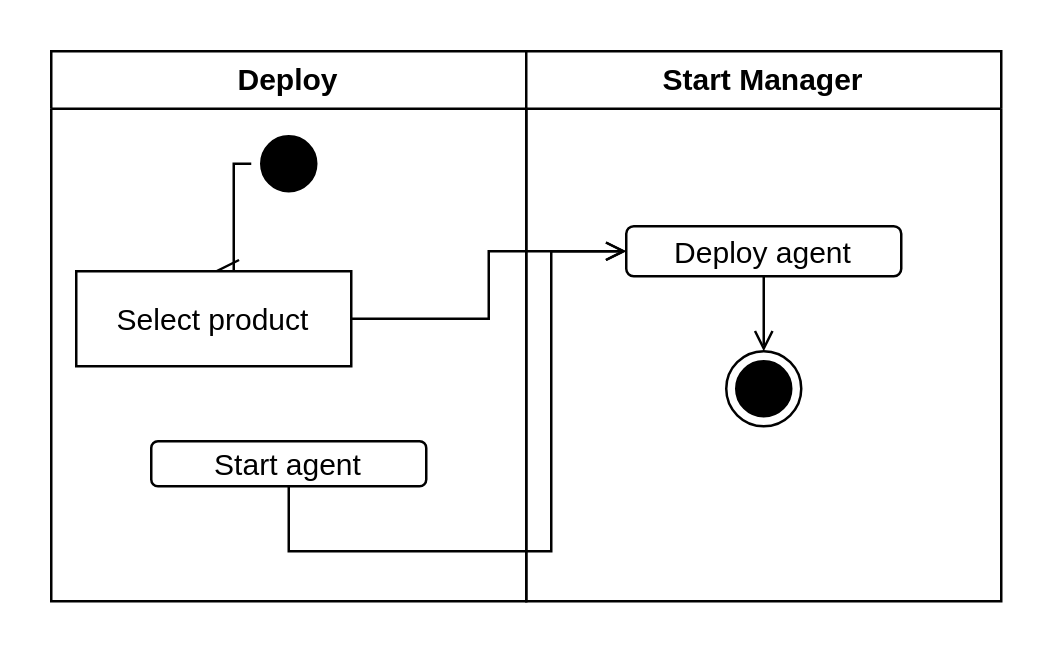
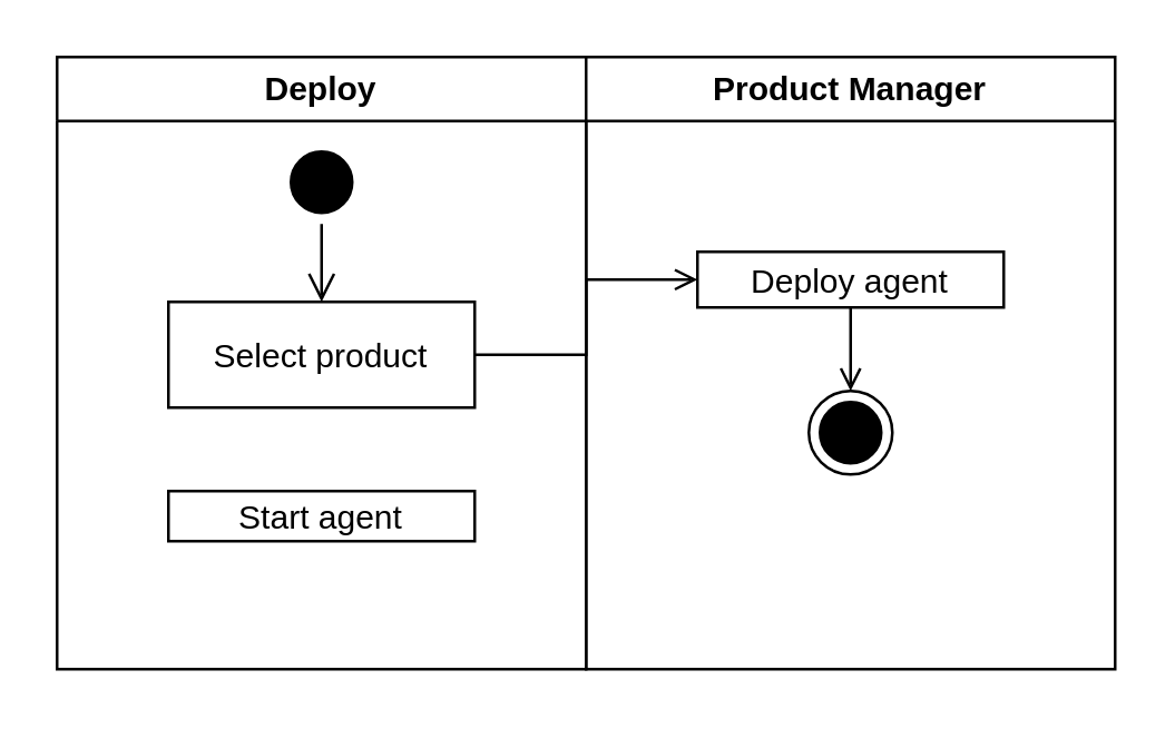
- <mxCell id="8" value="Start Manager" style="swimlane;whiteSpace=wrap;startSize=23;movable=1;resizable=1;rotatable=1;deletable=1;editable=1;locked=0;connectable=1;" parent="1" vertex="1"><mxGeometry x="210" y="20" width="190" height="220" as="geometry" /></mxCell>
+ <mxCell id="8" value="Product Manager" style="swimlane;whiteSpace=wrap;startSize=23;movable=1;resizable=1;rotatable=1;deletable=1;editable=1;locked=0;connectable=1;" parent="1" vertex="1"><mxGeometry x="210" y="20" width="190" height="220" as="geometry" /></mxCell>
- <mxCell id="10" value="Deploy agent" style="rounded=1;" parent="8" vertex="1"><mxGeometry x="40" y="70" width="110" height="20" as="geometry" /></mxCell>
+ <mxCell id="10" value="Deploy agent" style="" parent="8" vertex="1"><mxGeometry x="40" y="70" width="110" height="20" as="geometry" /></mxCell>
- <mxCell id="6" value="Select product" style="" parent="2" vertex="1"><mxGeometry x="10" y="88" width="110" height="38" as="geometry" /></mxCell>
+ <mxCell id="6" value="Select product" style="" parent="2" vertex="1"><mxGeometry x="40" y="88" width="110" height="38" as="geometry" /></mxCell>
- <mxCell id="12" style="edgeStyle=orthogonalEdgeStyle;rounded=0;orthogonalLoop=1;jettySize=auto;html=1;entryX=0;entryY=0.5;entryDx=0;entryDy=0;endArrow=open;endFill=0;exitX=0.5;exitY=1;exitDx=0;exitDy=0;" parent="1" source="7" target="10" edge="1"><mxGeometry relative="1" as="geometry"><Array as="points"><mxPoint x="115" y="220" /><mxPoint x="220" y="220" /><mxPoint x="220" y="100" /></Array></mxGeometry></mxCell>
- <mxCell id="7" value="Start agent" style="rounded=1;" parent="2" vertex="1"><mxGeometry x="40" y="156" width="110" height="18" as="geometry" /></mxCell>
+ <mxCell id="7" value="Start agent" style="" parent="2" vertex="1"><mxGeometry x="40" y="156" width="110" height="18" as="geometry" /></mxCell>
